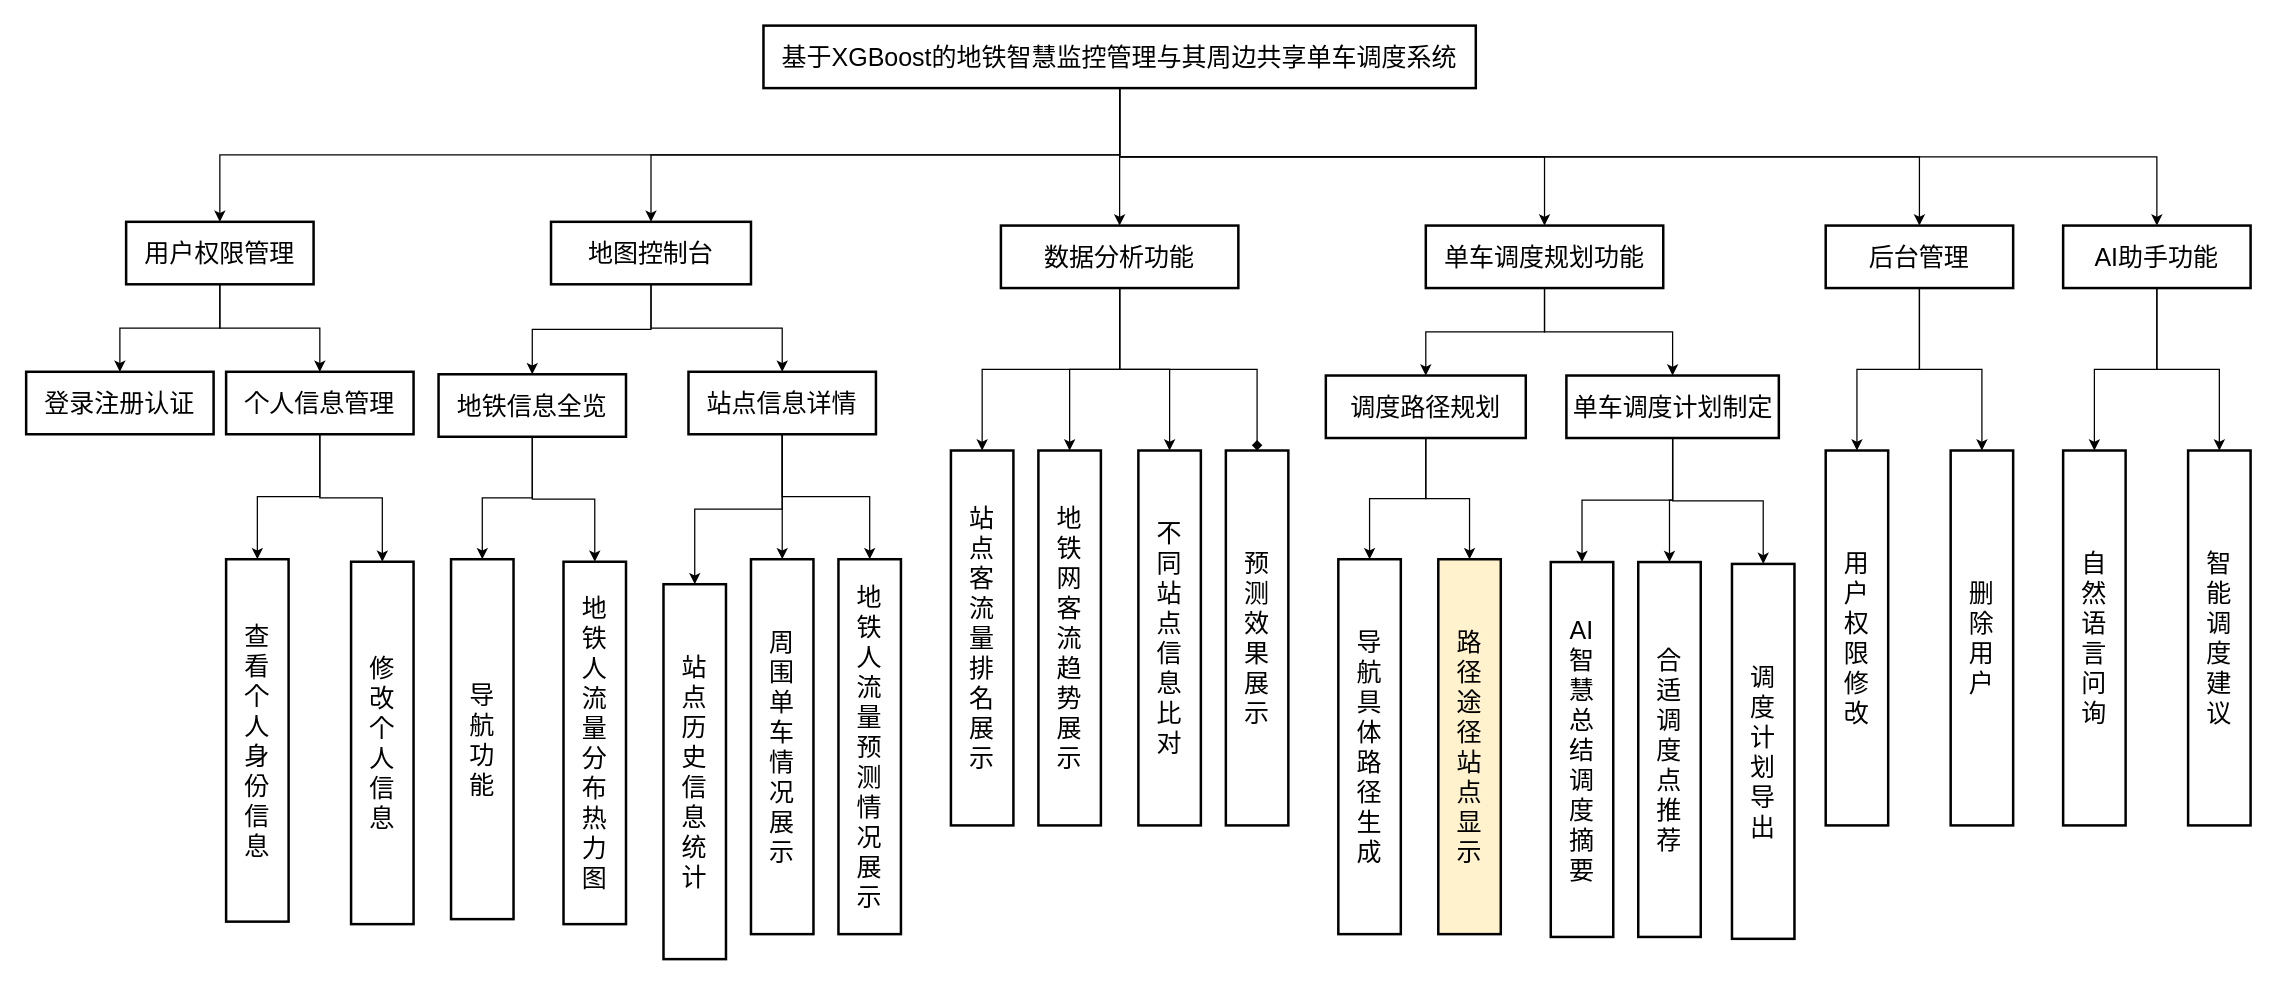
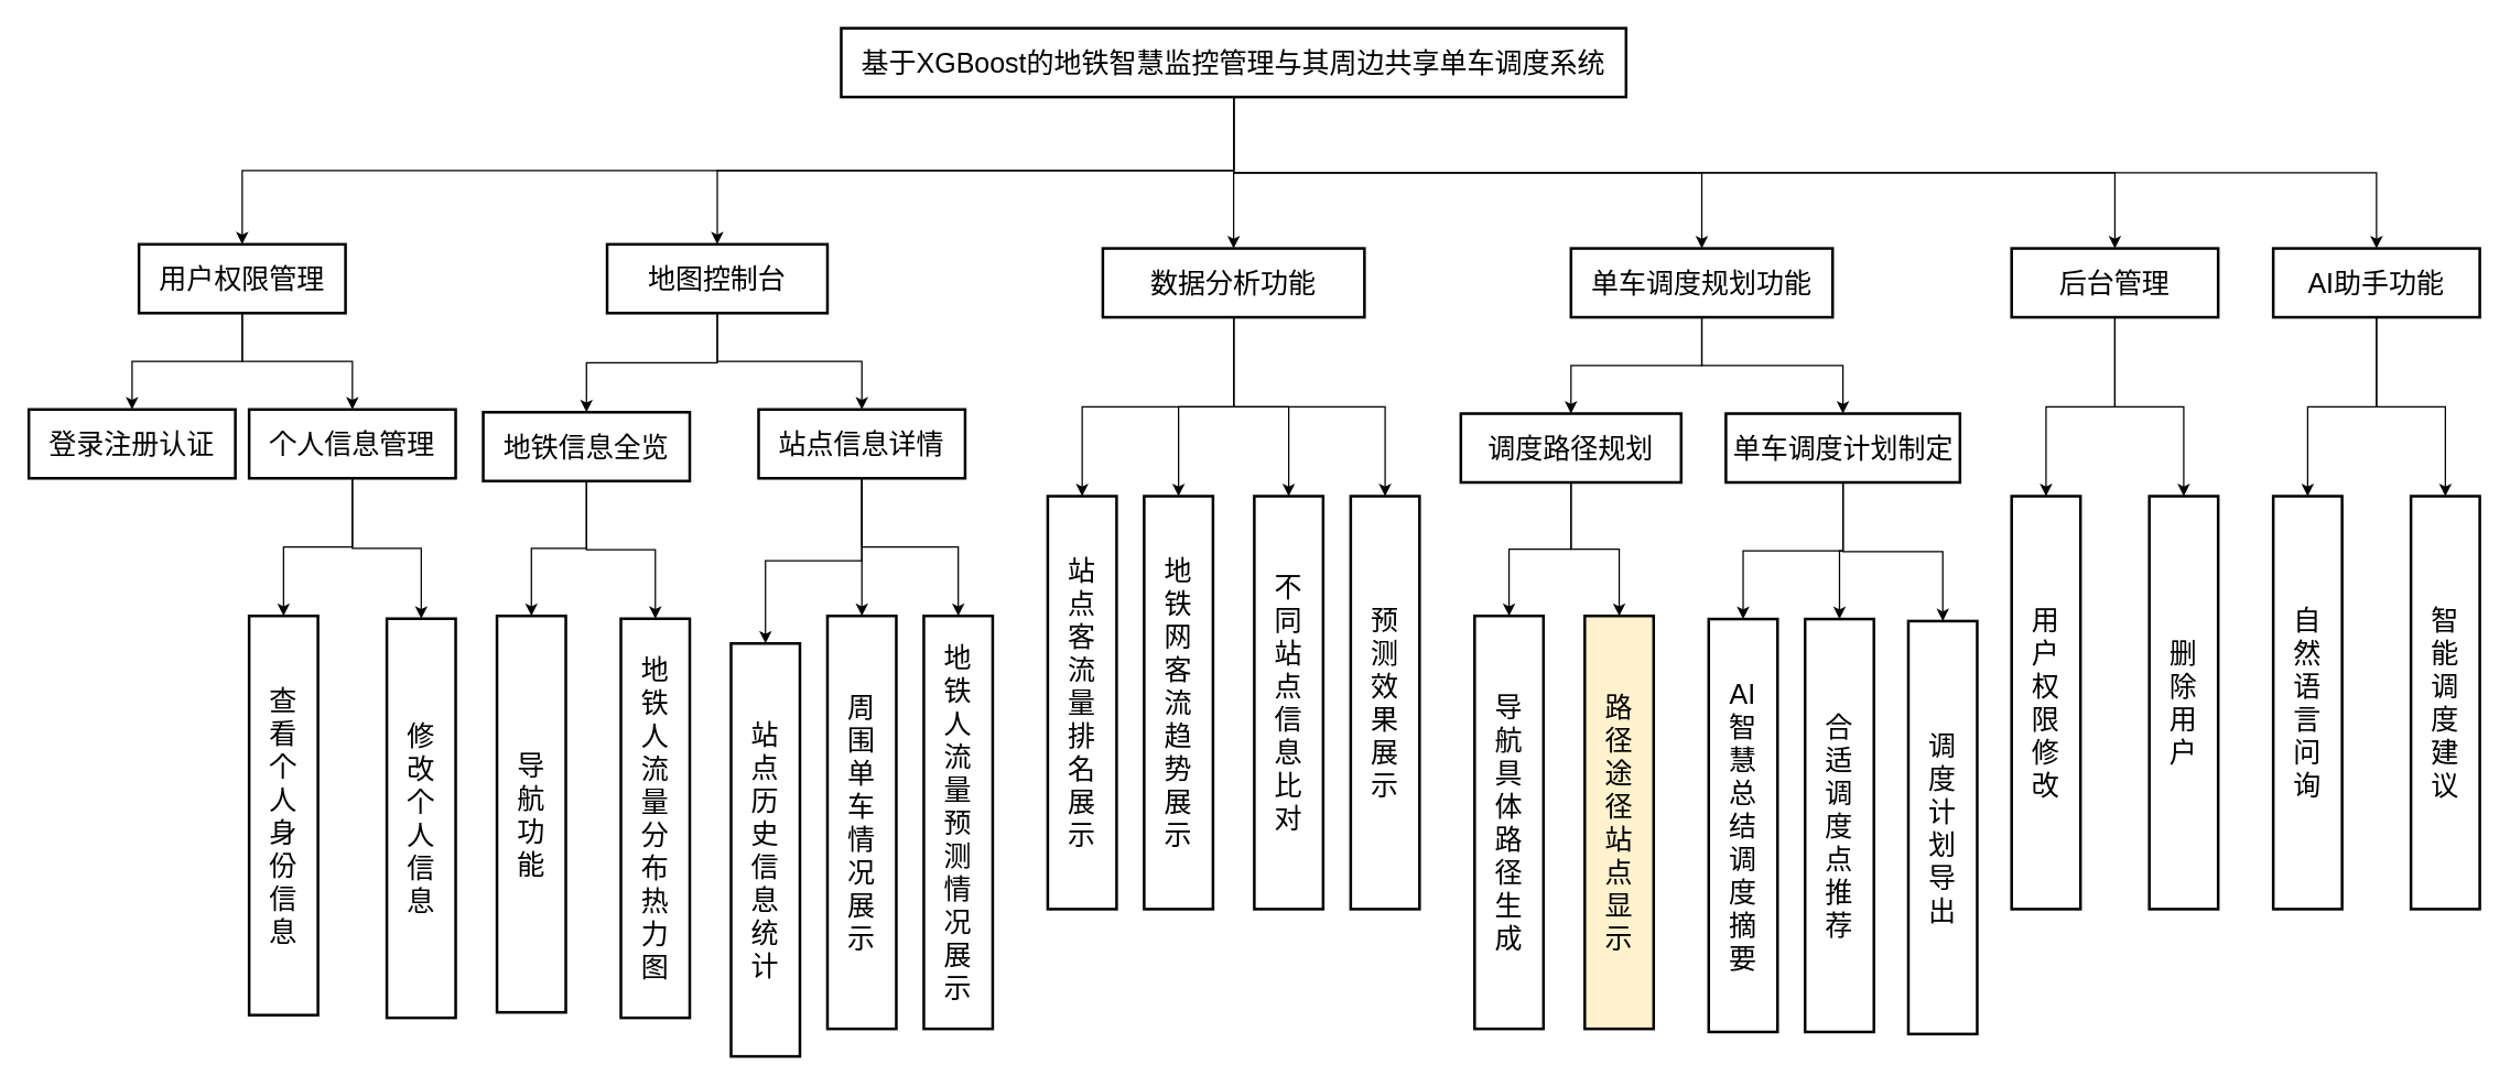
- <mxCell id="24" style="edgeStyle=orthogonalEdgeStyle;rounded=0;orthogonalLoop=1;jettySize=auto;html=1;entryX=0;entryY=0.5;entryDx=0;entryDy=0;exitX=0.5;exitY=1;exitDx=0;exitDy=0;endArrow=diamond;" parent="1" source="25" target="61" edge="1"><mxGeometry relative="1" as="geometry" /></mxCell>
+ <mxCell id="24" style="edgeStyle=orthogonalEdgeStyle;rounded=0;orthogonalLoop=1;jettySize=auto;html=1;entryX=0;entryY=0.5;entryDx=0;entryDy=0;exitX=0.5;exitY=1;exitDx=0;exitDy=0;" parent="1" source="25" target="61" edge="1"><mxGeometry relative="1" as="geometry" /></mxCell>
